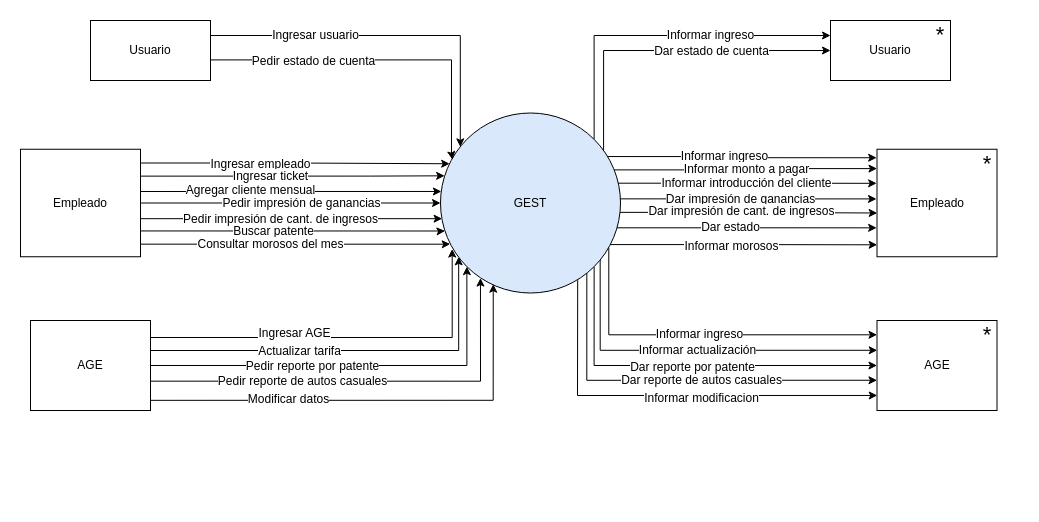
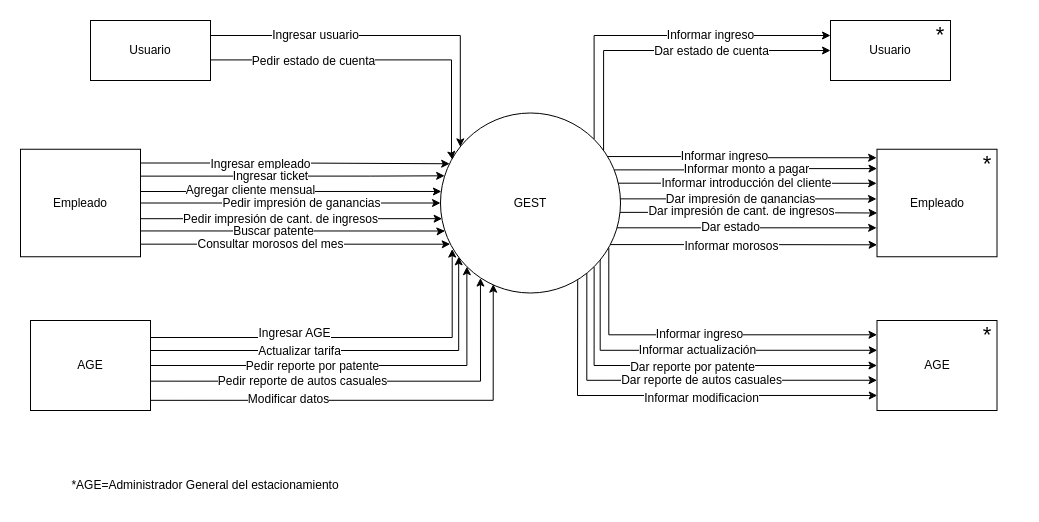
- <mxCell id="26" value="GEST" style="ellipse;whiteSpace=wrap;html=1;aspect=fixed;fillColor=#dae8fc;" vertex="1" parent="1"><mxGeometry x="440" y="112.5" width="180" height="180" as="geometry" /></mxCell>
+ <mxCell id="26" value="GEST" style="ellipse;whiteSpace=wrap;html=1;aspect=fixed;" vertex="1" parent="1"><mxGeometry x="440" y="112.5" width="180" height="180" as="geometry" /></mxCell>
+ <mxCell id="55" value="*AGE=Administrador General del estacionamiento" style="text;html=1;strokeColor=none;fillColor=none;align=center;verticalAlign=middle;whiteSpace=wrap;rounded=0;" vertex="1" parent="1"><mxGeometry x="30" y="470" width="350" height="30" as="geometry" /></mxCell>
